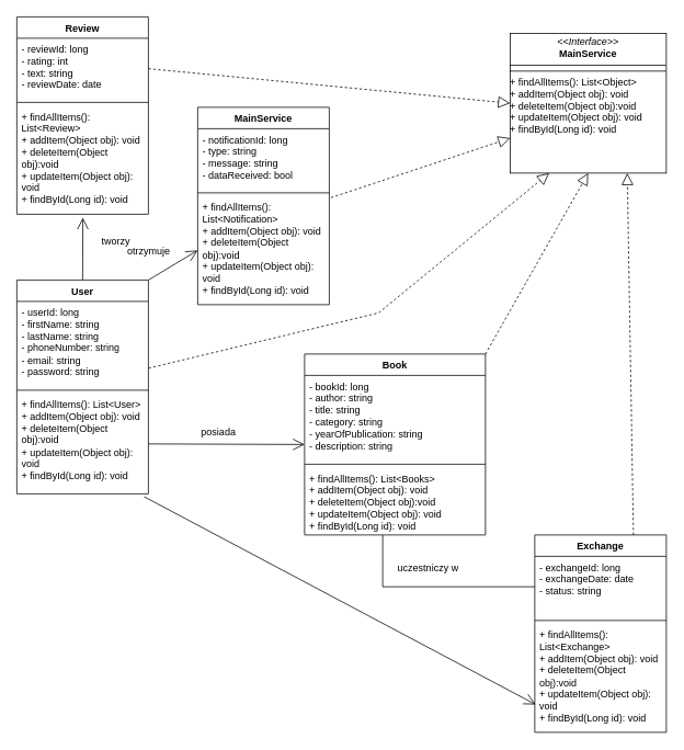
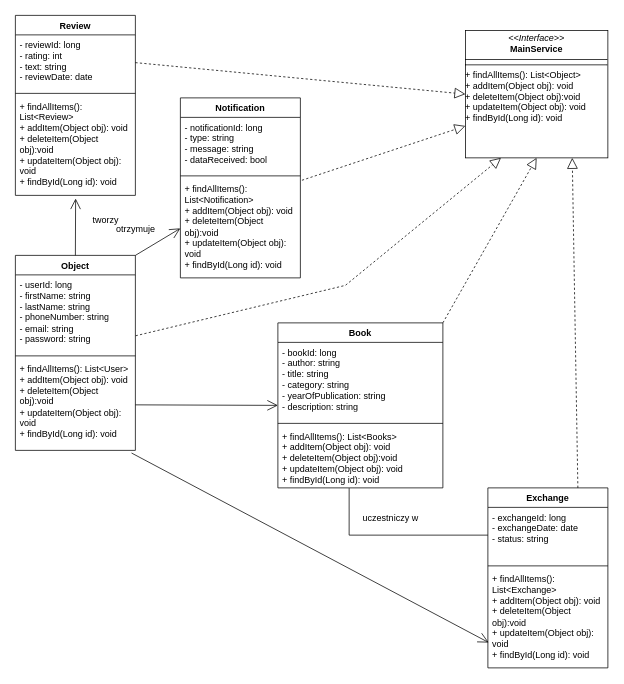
- <mxCell id="14" value="MainService" style="swimlane;fontStyle=1;align=center;verticalAlign=top;childLayout=stackLayout;horizontal=1;startSize=26;horizontalStack=0;resizeParent=1;resizeParentMax=0;resizeLast=0;collapsible=1;marginBottom=0;whiteSpace=wrap;html=1;" vertex="1" parent="1"><mxGeometry x="240" y="130" width="160" height="240" as="geometry" /></mxCell>
+ <mxCell id="14" value="Notification" style="swimlane;fontStyle=1;align=center;verticalAlign=top;childLayout=stackLayout;horizontal=1;startSize=26;horizontalStack=0;resizeParent=1;resizeParentMax=0;resizeLast=0;collapsible=1;marginBottom=0;whiteSpace=wrap;html=1;" vertex="1" parent="1"><mxGeometry x="240" y="130" width="160" height="240" as="geometry" /></mxCell>
- <mxCell id="6" value="User" style="swimlane;fontStyle=1;align=center;verticalAlign=top;childLayout=stackLayout;horizontal=1;startSize=26;horizontalStack=0;resizeParent=1;resizeParentMax=0;resizeLast=0;collapsible=1;marginBottom=0;whiteSpace=wrap;html=1;" vertex="1" parent="1"><mxGeometry x="20" y="340" width="160" height="260" as="geometry" /></mxCell>
+ <mxCell id="6" value="Object" style="swimlane;fontStyle=1;align=center;verticalAlign=top;childLayout=stackLayout;horizontal=1;startSize=26;horizontalStack=0;resizeParent=1;resizeParentMax=0;resizeLast=0;collapsible=1;marginBottom=0;whiteSpace=wrap;html=1;" vertex="1" parent="1"><mxGeometry x="20" y="340" width="160" height="260" as="geometry" /></mxCell>
- <mxCell id="24" value="posiada" style="text;html=1;align=center;verticalAlign=middle;resizable=0;points=[];autosize=1;strokeColor=none;fillColor=none;" vertex="1" parent="1"><mxGeometry x="230" y="510" width="70" height="30" as="geometry" /></mxCell>
